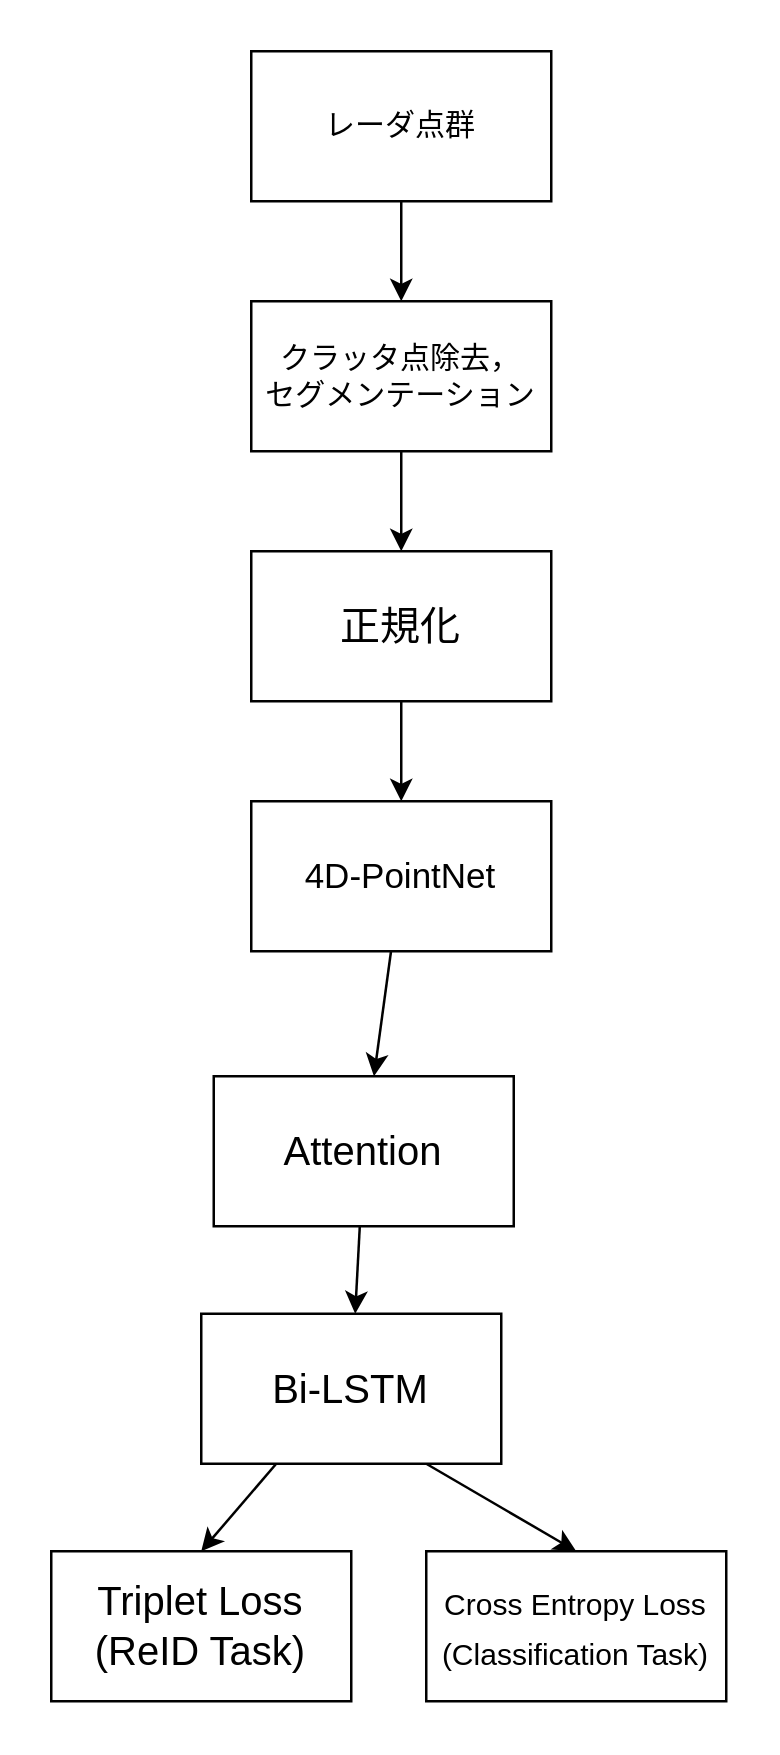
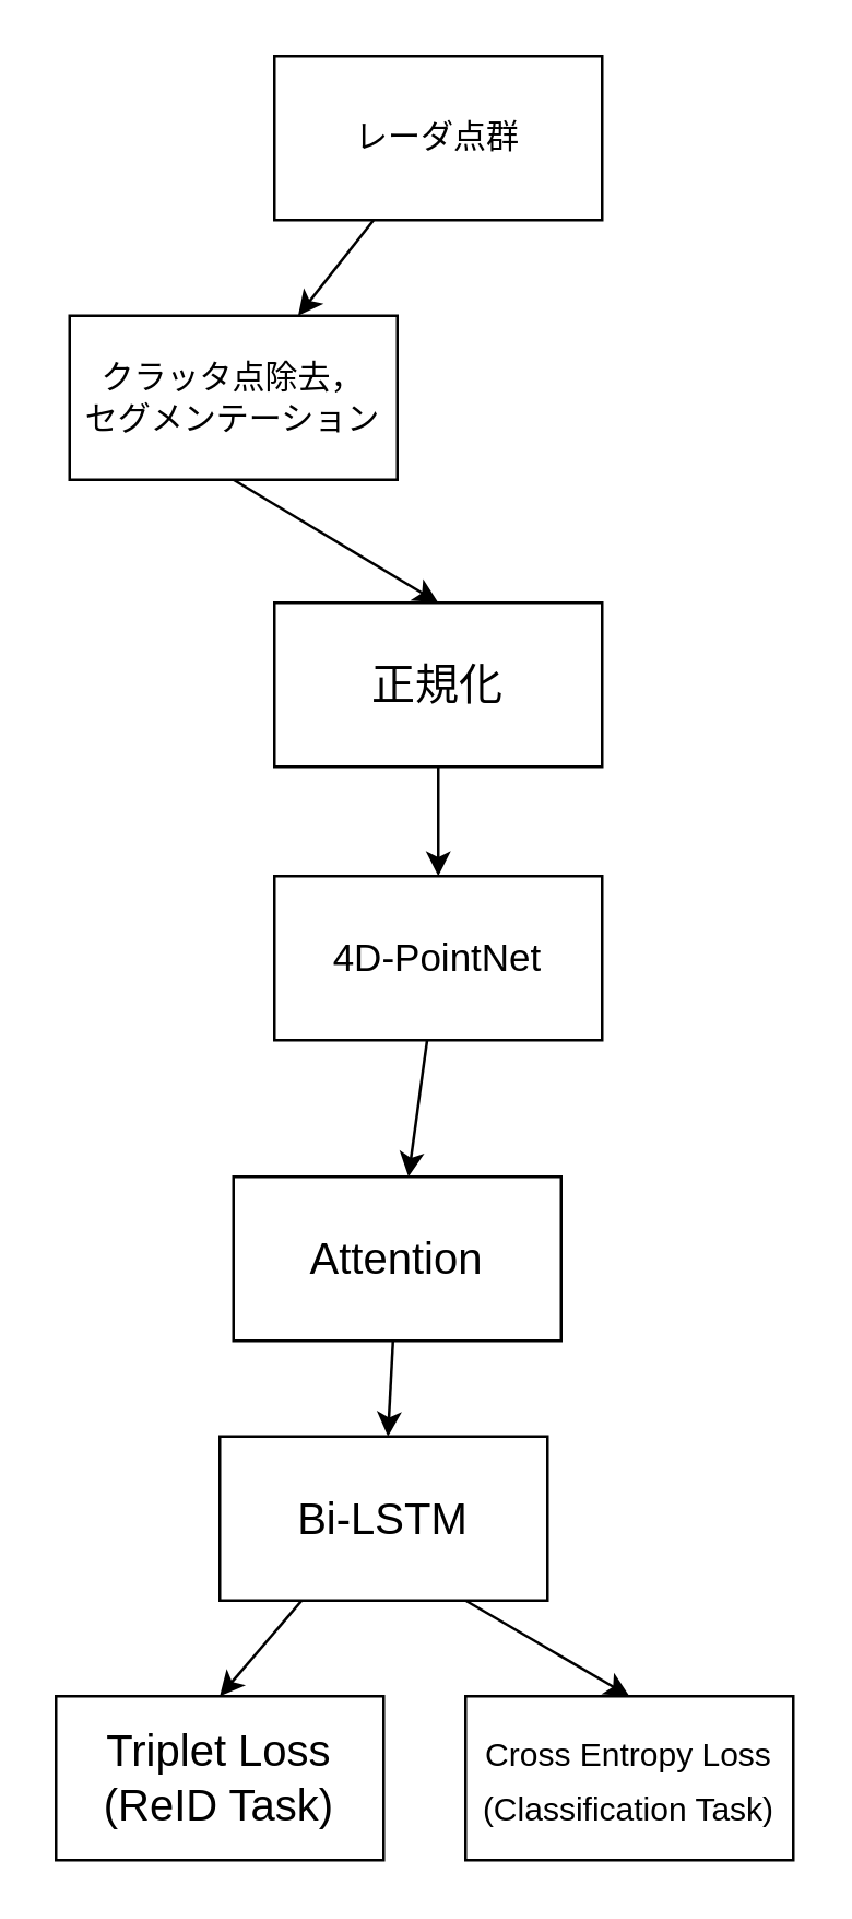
- <mxCell id="7" value="クラッタ点除去，&lt;br&gt;セグメンテーション" style="whiteSpace=wrap;html=1;rounded=0;" parent="1" vertex="1"><mxGeometry x="100" y="120" width="120" height="60" as="geometry" /></mxCell>
+ <mxCell id="7" value="クラッタ点除去，&lt;br&gt;セグメンテーション" style="whiteSpace=wrap;html=1;rounded=0;" parent="1" vertex="1"><mxGeometry x="25" y="115" width="120" height="60" as="geometry" /></mxCell>
